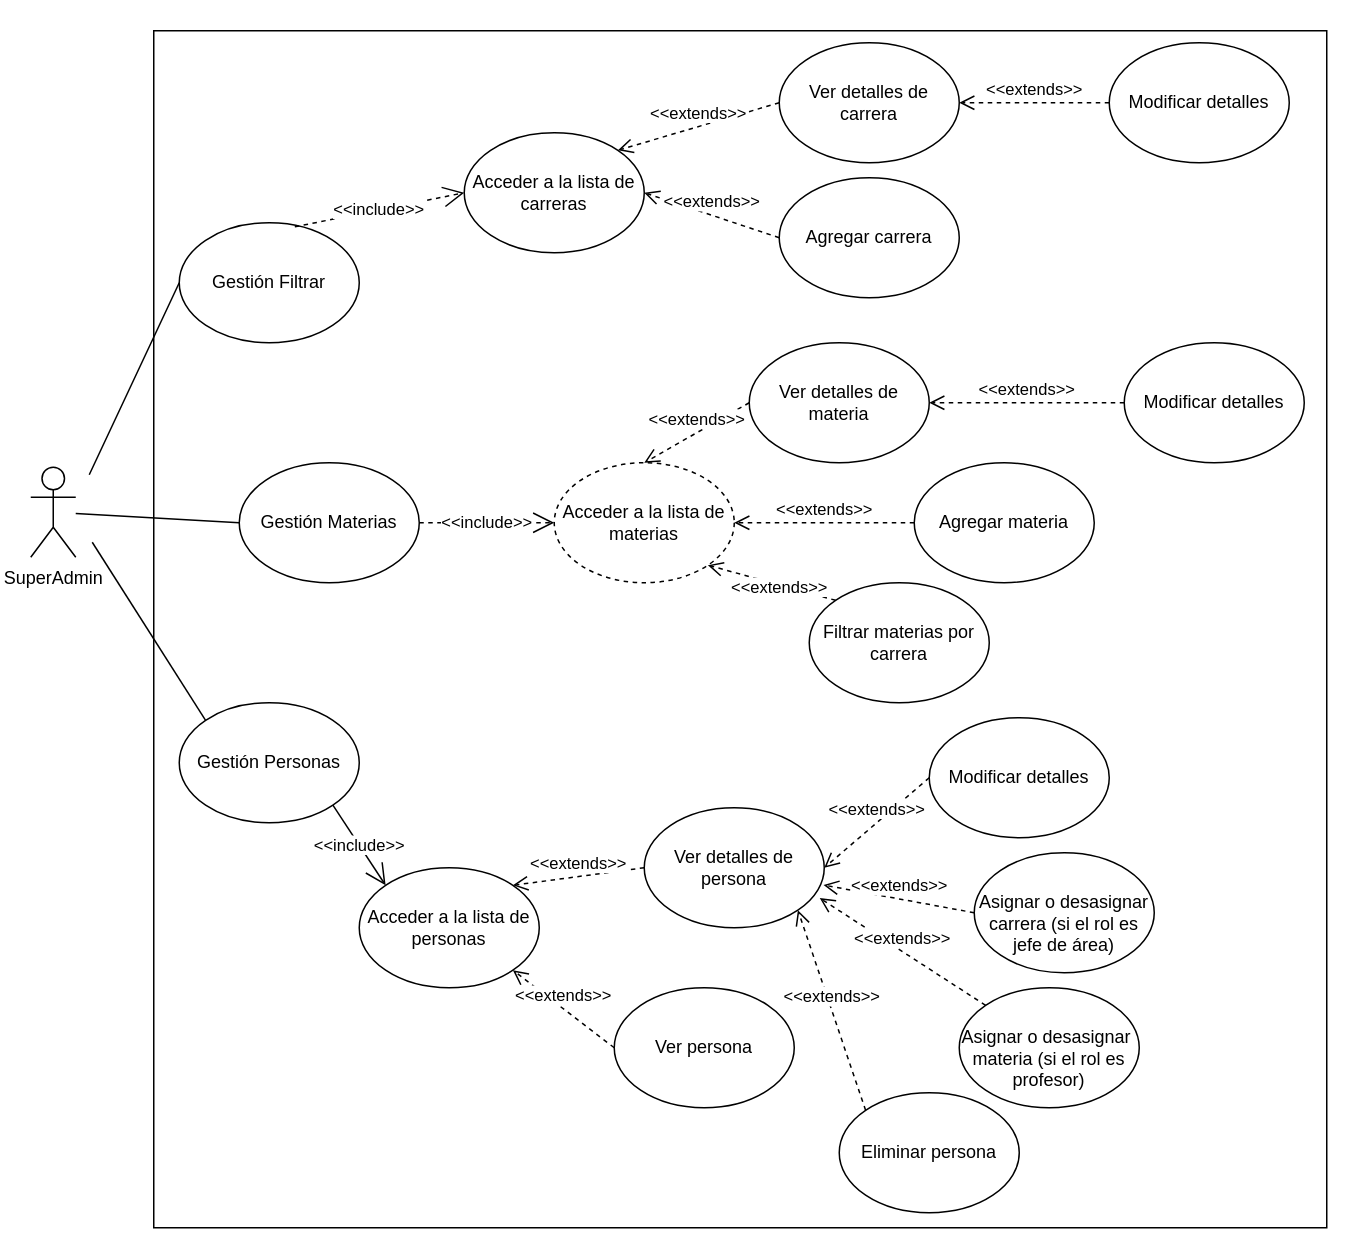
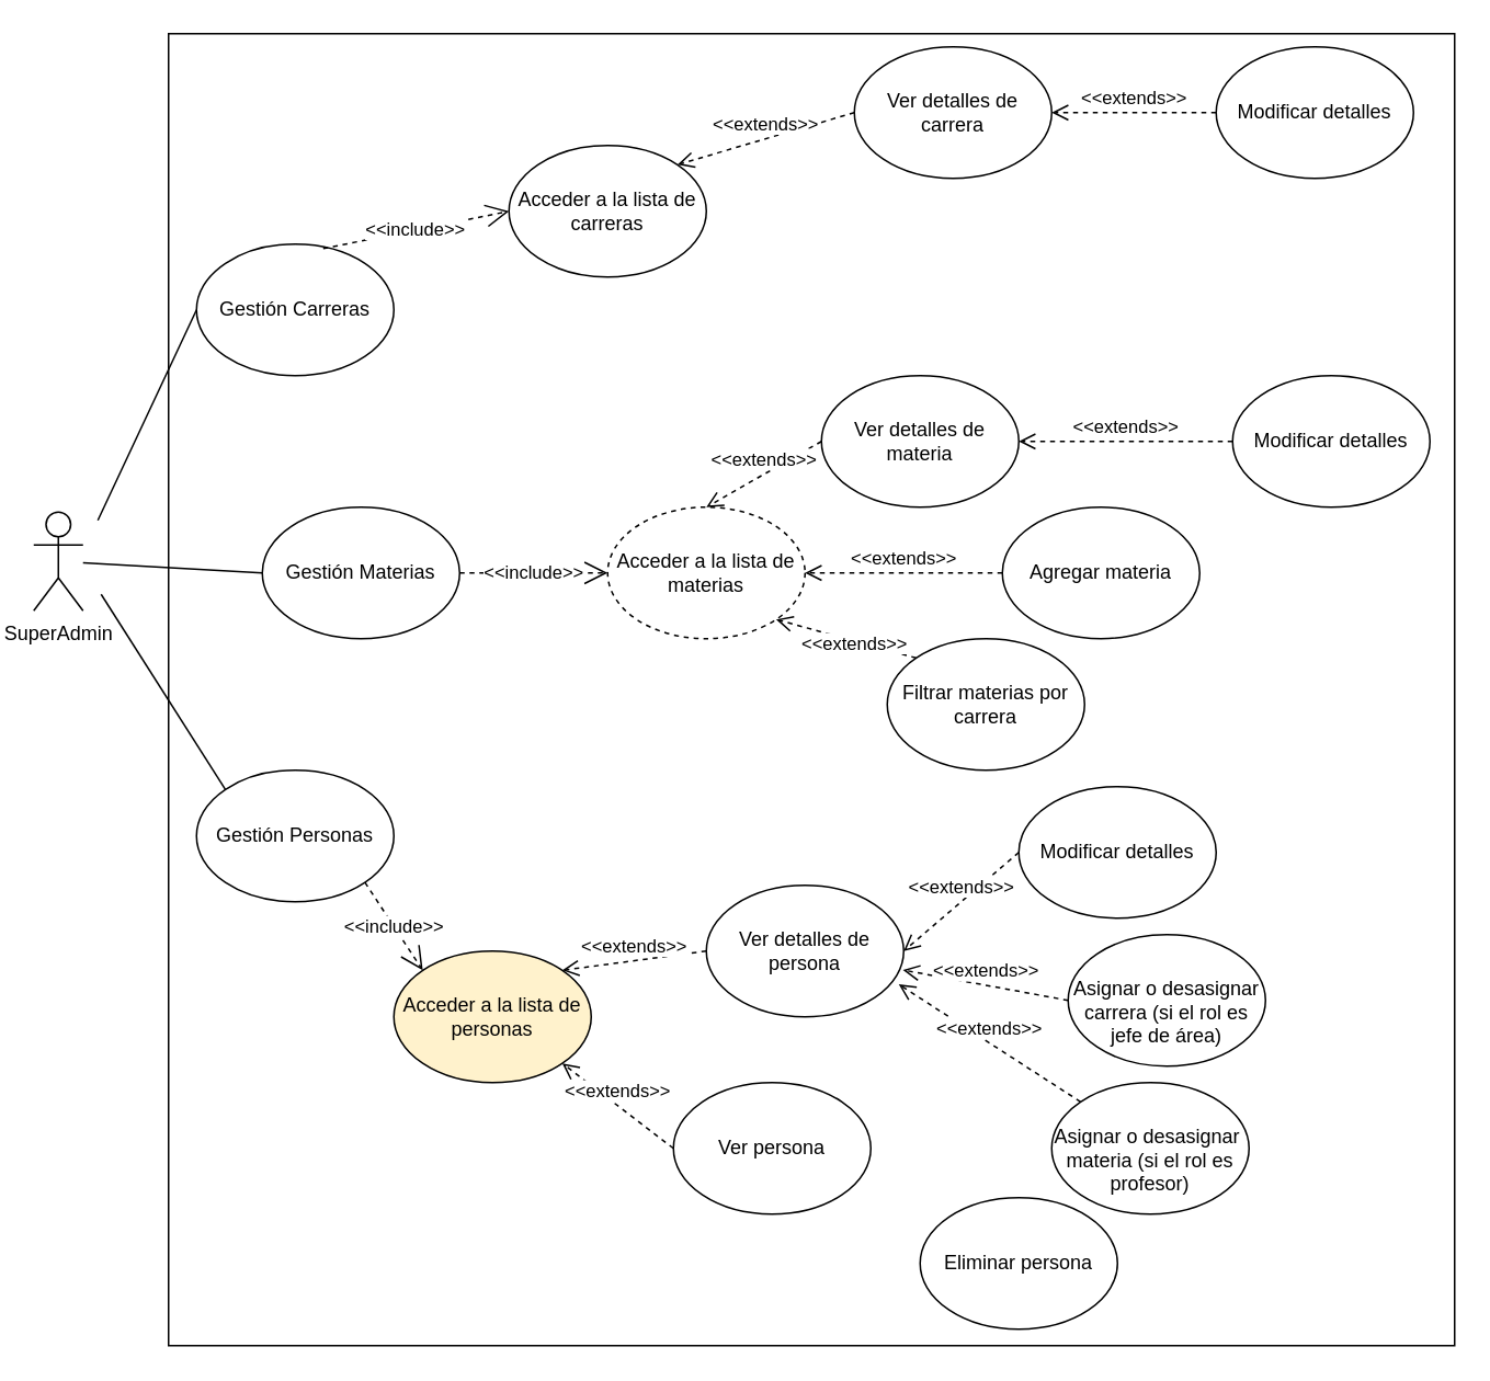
- <mxCell id="15" value="&amp;lt;&amp;lt;extends&amp;gt;&amp;gt;" style="html=1;verticalAlign=bottom;endArrow=open;dashed=1;endSize=8;curved=0;rounded=0;exitX=0;exitY=0.5;exitDx=0;exitDy=0;entryX=1;entryY=0.5;entryDx=0;entryDy=0;" edge="1" parent="1" source="13" target="10"><mxGeometry relative="1" as="geometry"><mxPoint x="549" y="278" as="sourcePoint" /><mxPoint x="439" y="158" as="targetPoint" /></mxGeometry></mxCell>
- <mxCell id="13" value="Agregar carrera" style="ellipse;whiteSpace=wrap;html=1;" vertex="1" parent="1"><mxGeometry x="519" y="118" width="120" height="80" as="geometry" /></mxCell>
- <mxCell id="8" value="&lt;div&gt;Gestión Filtrar&lt;/div&gt;" style="ellipse;whiteSpace=wrap;html=1;" vertex="1" parent="1"><mxGeometry x="119" y="148" width="120" height="80" as="geometry" /></mxCell>
+ <mxCell id="8" value="&lt;div&gt;Gestión Carreras&lt;/div&gt;" style="ellipse;whiteSpace=wrap;html=1;" vertex="1" parent="1"><mxGeometry x="119" y="148" width="120" height="80" as="geometry" /></mxCell>
- <mxCell id="35" value="&amp;lt;&amp;lt;include&amp;gt;&amp;gt;" style="endArrow=open;endSize=12;dashed=0;html=1;rounded=0;exitX=1;exitY=1;exitDx=0;exitDy=0;entryX=0;entryY=0;entryDx=0;entryDy=0;" edge="1" parent="1" source="3" target="28"><mxGeometry width="160" relative="1" as="geometry"><mxPoint x="149" y="618" as="sourcePoint" /><mxPoint x="259" y="618" as="targetPoint" /><mxPoint as="offset" /></mxGeometry></mxCell>
+ <mxCell id="35" value="&amp;lt;&amp;lt;include&amp;gt;&amp;gt;" style="endArrow=open;endSize=12;dashed=1;html=1;rounded=0;exitX=1;exitY=1;exitDx=0;exitDy=0;entryX=0;entryY=0;entryDx=0;entryDy=0;" edge="1" parent="1" source="3" target="28"><mxGeometry width="160" relative="1" as="geometry"><mxPoint x="149" y="618" as="sourcePoint" /><mxPoint x="259" y="618" as="targetPoint" /><mxPoint as="offset" /></mxGeometry></mxCell>
- <mxCell id="28" value="&lt;div&gt;Acceder a la lista de personas&lt;/div&gt;" style="ellipse;whiteSpace=wrap;html=1;" vertex="1" parent="1"><mxGeometry x="239" y="578" width="120" height="80" as="geometry" /></mxCell>
+ <mxCell id="28" value="&lt;div&gt;Acceder a la lista de personas&lt;/div&gt;" style="ellipse;whiteSpace=wrap;html=1;fillColor=#fff2cc;" vertex="1" parent="1"><mxGeometry x="239" y="578" width="120" height="80" as="geometry" /></mxCell>
- <mxCell id="39" value="&amp;lt;&amp;lt;extends&amp;gt;&amp;gt;" style="html=1;verticalAlign=bottom;endArrow=open;dashed=1;endSize=8;curved=0;rounded=0;exitX=0;exitY=0;exitDx=0;exitDy=0;entryX=1;entryY=1;entryDx=0;entryDy=0;" edge="1" parent="1" source="37" target="29"><mxGeometry x="-0.002" relative="1" as="geometry"><mxPoint x="669" y="798" as="sourcePoint" /><mxPoint x="559" y="678" as="targetPoint" /><mxPoint as="offset" /></mxGeometry></mxCell>
